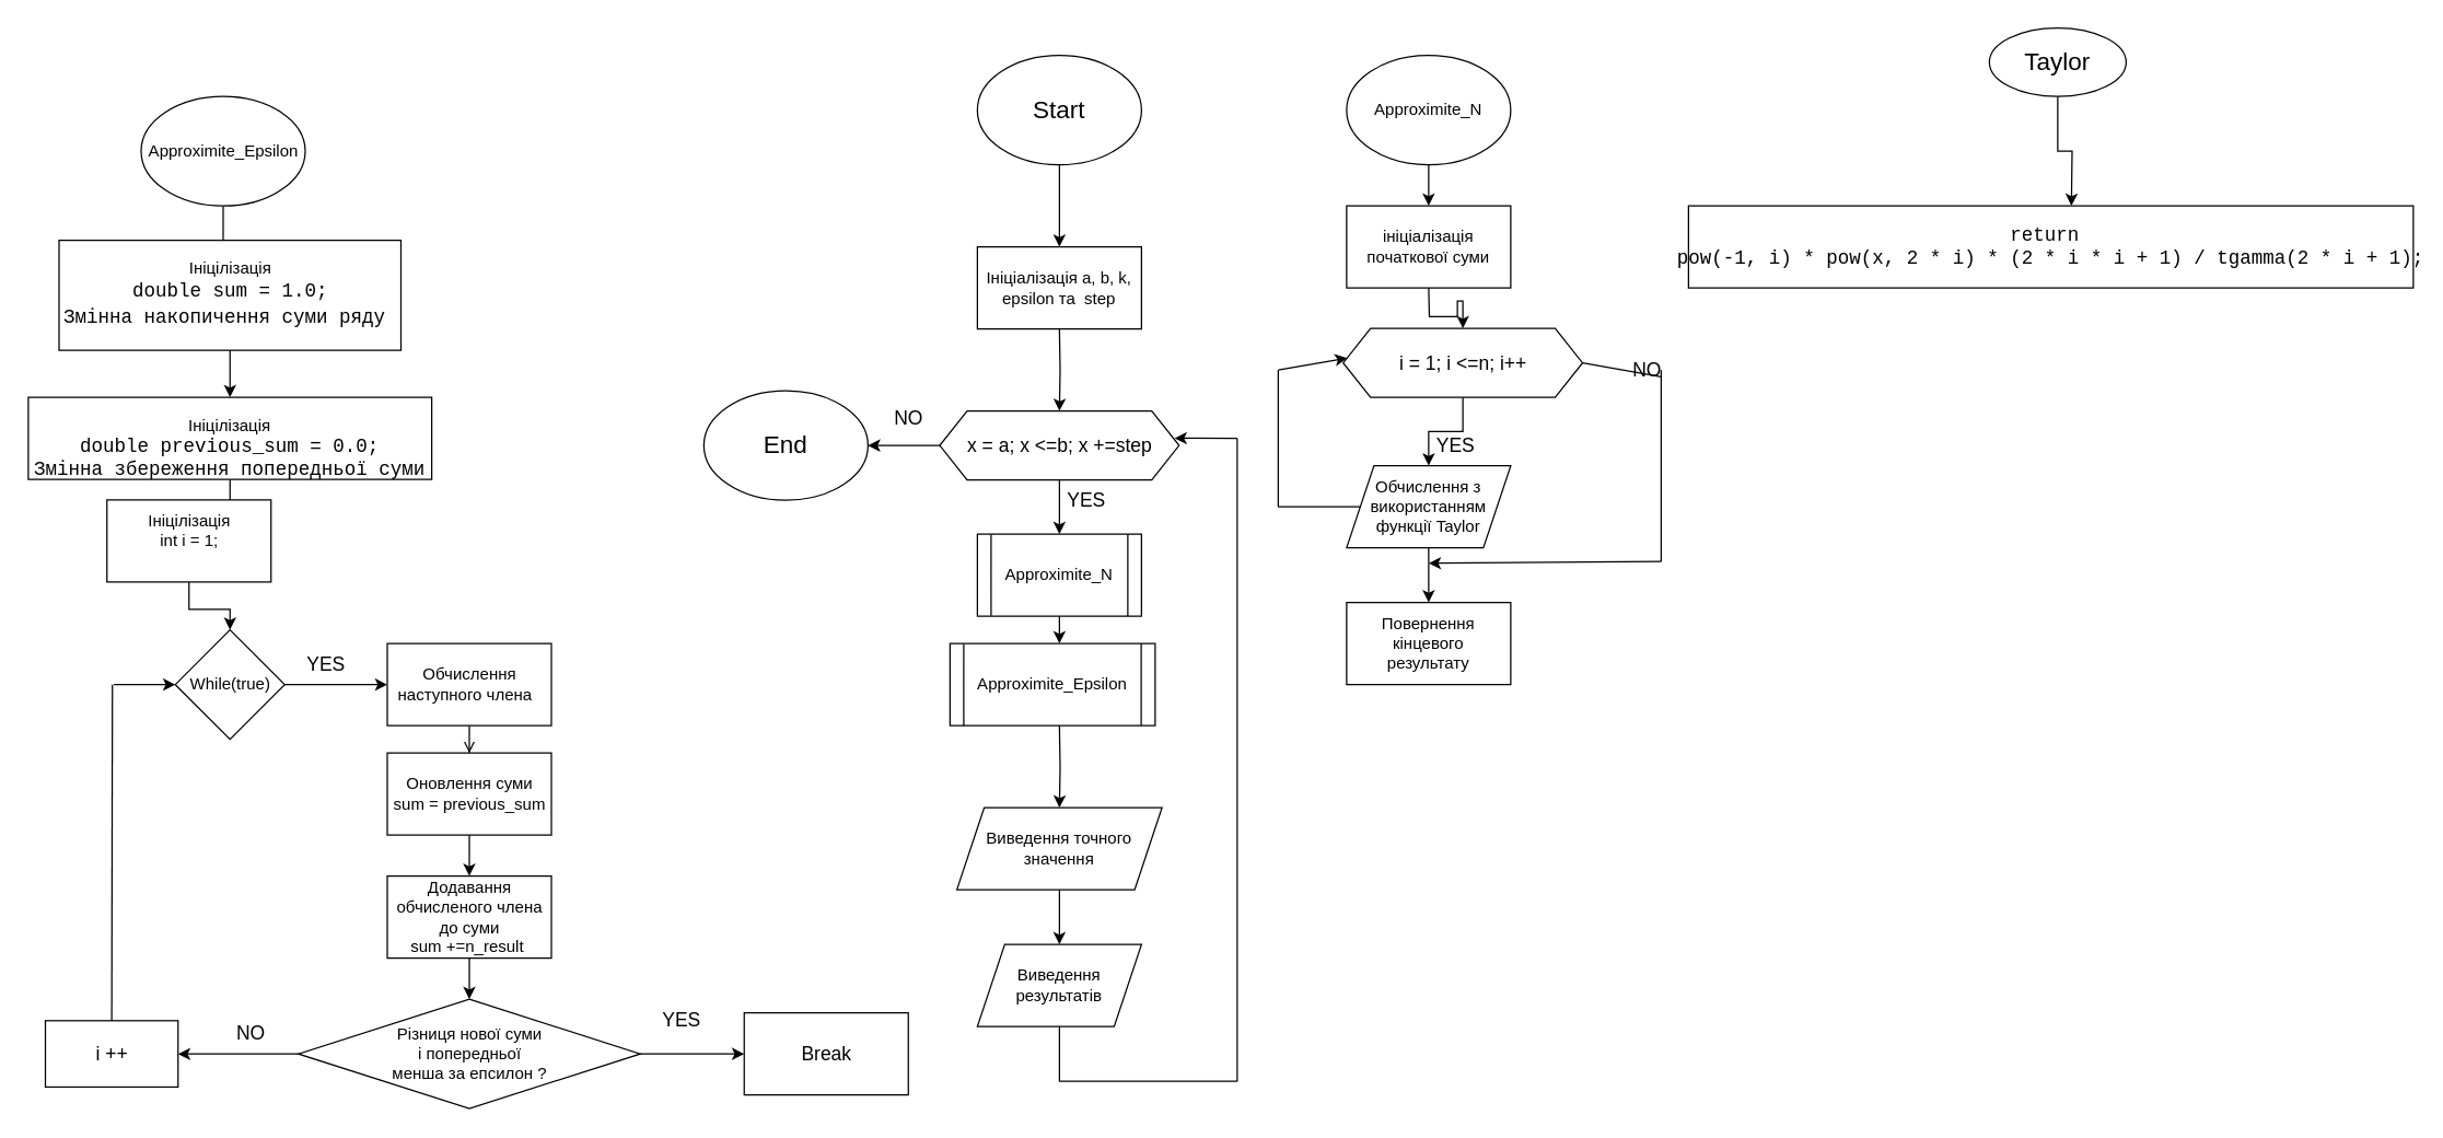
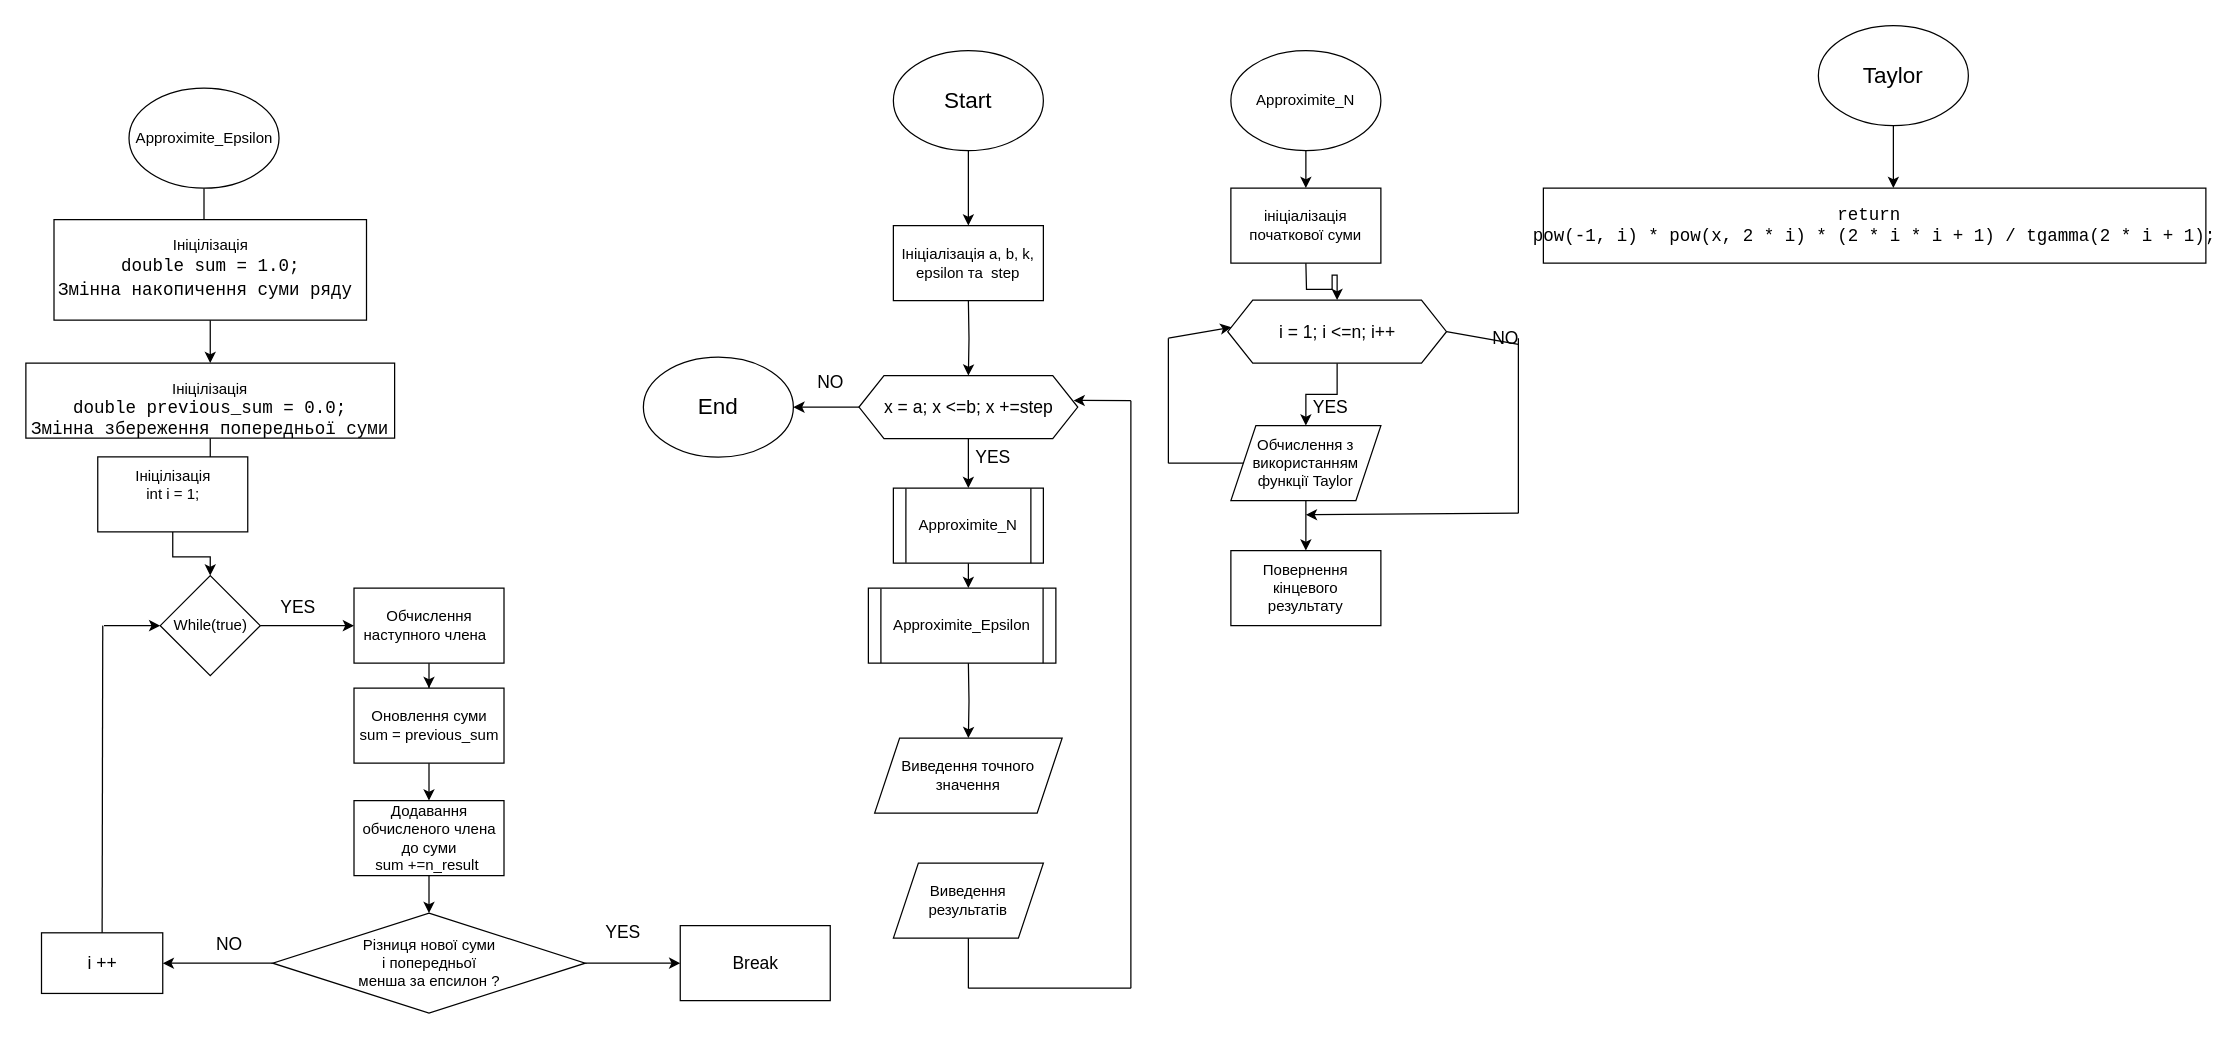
- <mxCell id="36" value="&lt;font style=&quot;font-size: 18px;&quot;&gt;Taylor&lt;/font&gt;" style="ellipse;whiteSpace=wrap;html=1;" vertex="1" parent="1"><mxGeometry x="1454" y="20" width="100" height="50" as="geometry" /></mxCell>
+ <mxCell id="36" value="&lt;font style=&quot;font-size: 18px;&quot;&gt;Taylor&lt;/font&gt;" style="ellipse;whiteSpace=wrap;html=1;" vertex="1" parent="1"><mxGeometry x="1454" width="120" height="80" as="geometry" y="20" /></mxCell>
- <mxCell id="57" value="" style="edgeStyle=orthogonalEdgeStyle;rounded=0;orthogonalLoop=1;jettySize=auto;html=1;endArrow=open;" edge="1" parent="1" source="58" target="60"><mxGeometry relative="1" as="geometry" /></mxCell>
+ <mxCell id="57" value="" style="edgeStyle=orthogonalEdgeStyle;rounded=0;orthogonalLoop=1;jettySize=auto;html=1;" edge="1" parent="1" source="58" target="60"><mxGeometry relative="1" as="geometry" /></mxCell>
- <mxCell id="12" value="" style="edgeStyle=orthogonalEdgeStyle;rounded=0;orthogonalLoop=1;jettySize=auto;html=1;" edge="1" parent="1" source="13" target="15"><mxGeometry relative="1" as="geometry" /></mxCell>
